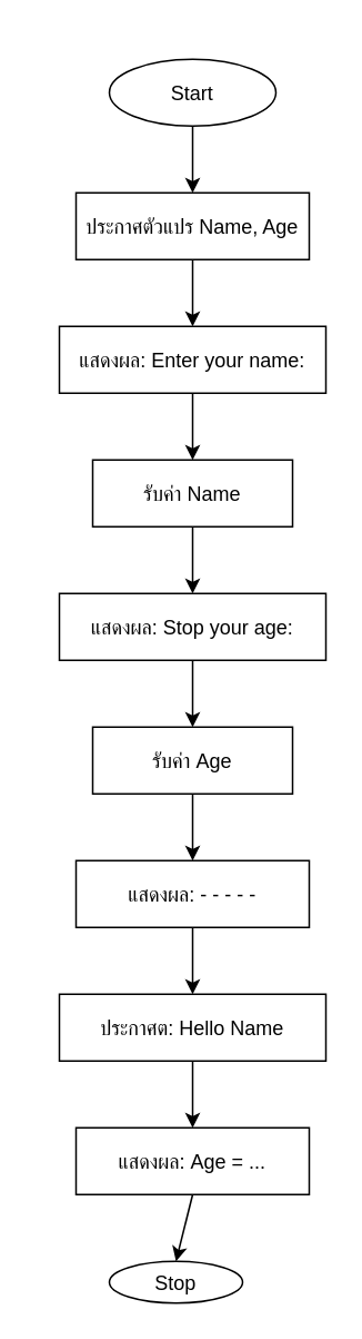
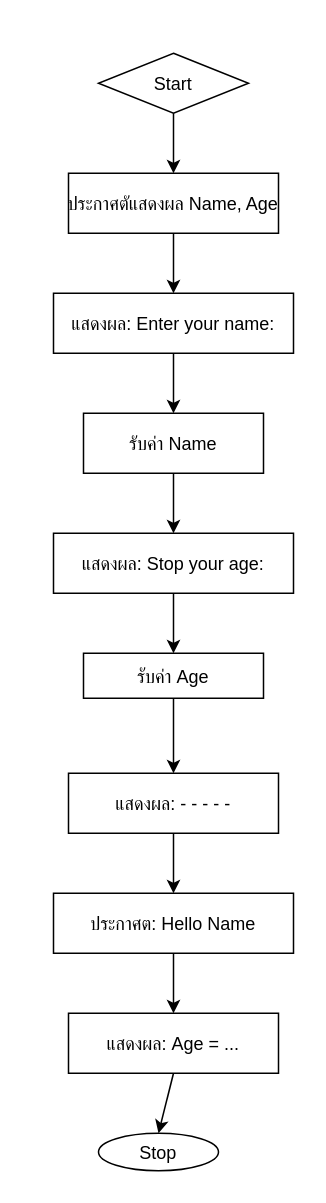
- <mxCell id="3" value="Start" style="ellipse" parent="1" vertex="1"><mxGeometry x="50" y="20" width="100" height="40" as="geometry" /></mxCell>
+ <mxCell id="3" value="Start" style="rhombus;" parent="1" vertex="1"><mxGeometry x="50" y="20" width="100" height="40" as="geometry" /></mxCell>
- <mxCell id="5" value="ประกาศตัวแปร Name, Age" style="rectangle" parent="1" vertex="1"><mxGeometry x="30" y="100" width="140" height="40" as="geometry" /></mxCell>
+ <mxCell id="5" value="ประกาศตัแสดงผล Name, Age" style="rectangle" parent="1" vertex="1"><mxGeometry x="30" y="100" width="140" height="40" as="geometry" /></mxCell>
- <mxCell id="13" value="รับค่า Age" style="parallelogram" parent="1" vertex="1"><mxGeometry x="40" y="420" width="120" height="40" as="geometry" /></mxCell>
+ <mxCell id="13" value="รับค่า Age" style="parallelogram" parent="1" vertex="1"><mxGeometry x="40" y="420" width="120" height="30" as="geometry" /></mxCell>
